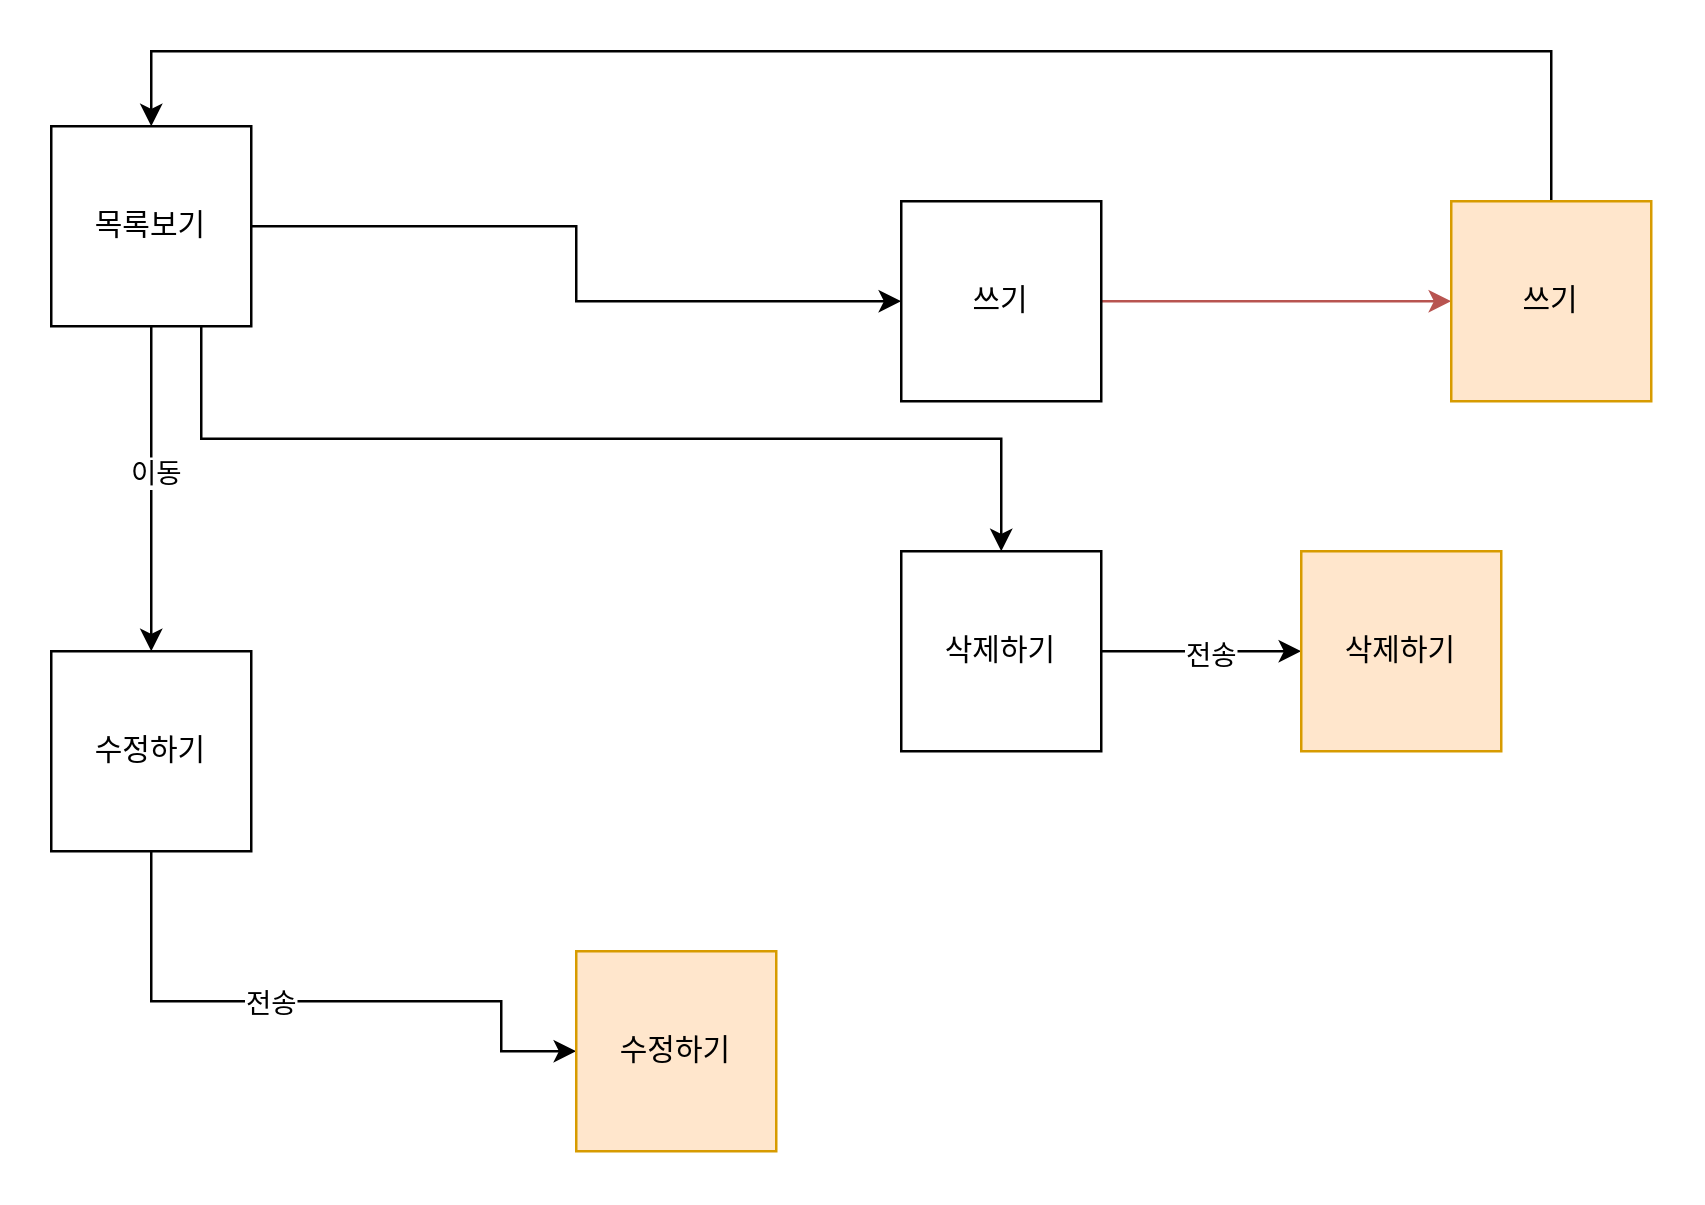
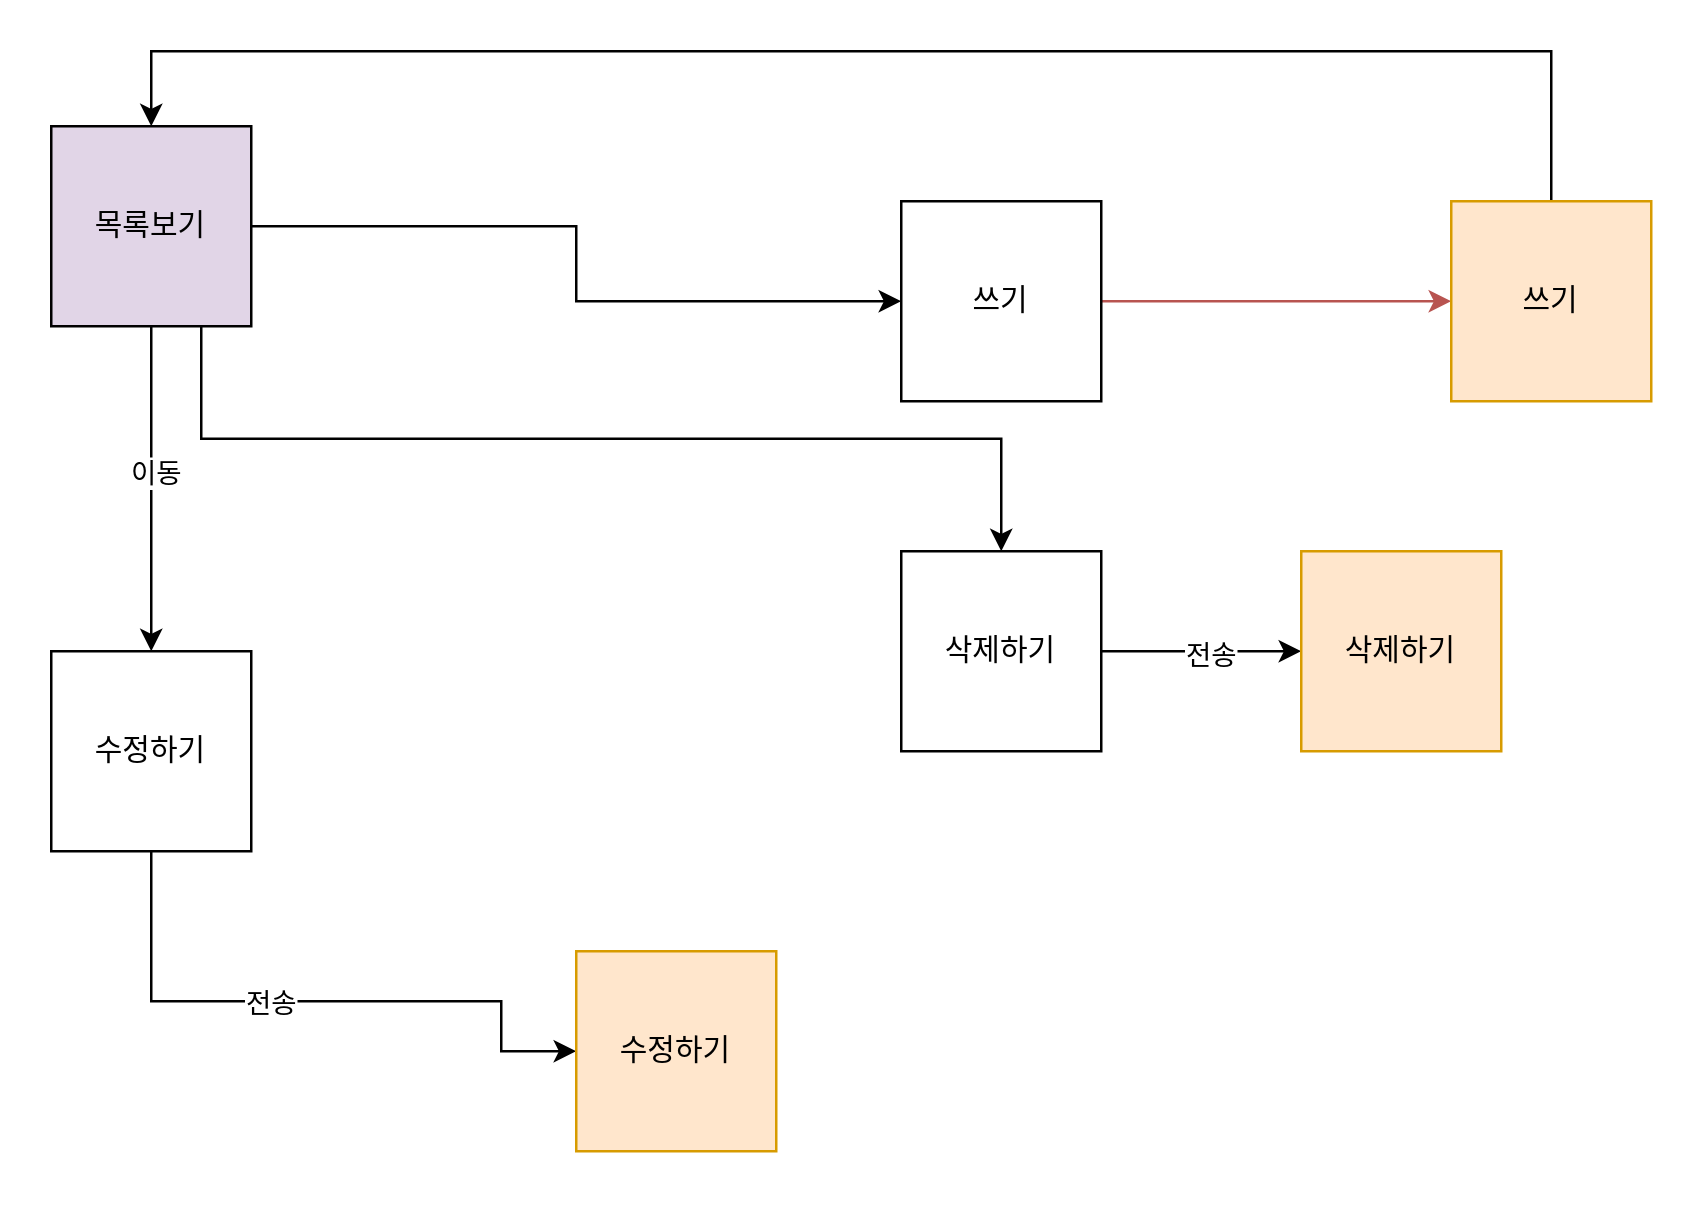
- <mxCell id="6" value="목록보기" style="whiteSpace=wrap;html=1;aspect=fixed;" vertex="1" parent="1"><mxGeometry x="20" y="50" width="80" height="80" as="geometry" /></mxCell>
+ <mxCell id="6" value="목록보기" style="whiteSpace=wrap;html=1;aspect=fixed;fillColor=#e1d5e7;" vertex="1" parent="1"><mxGeometry x="20" y="50" width="80" height="80" as="geometry" /></mxCell>
